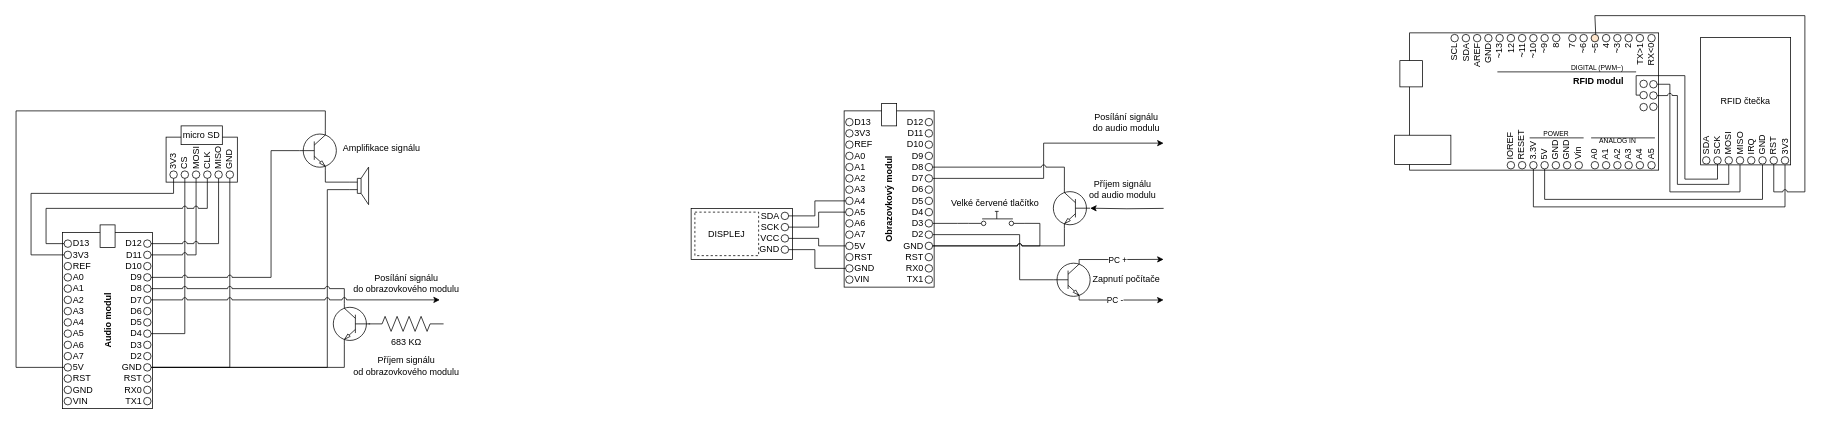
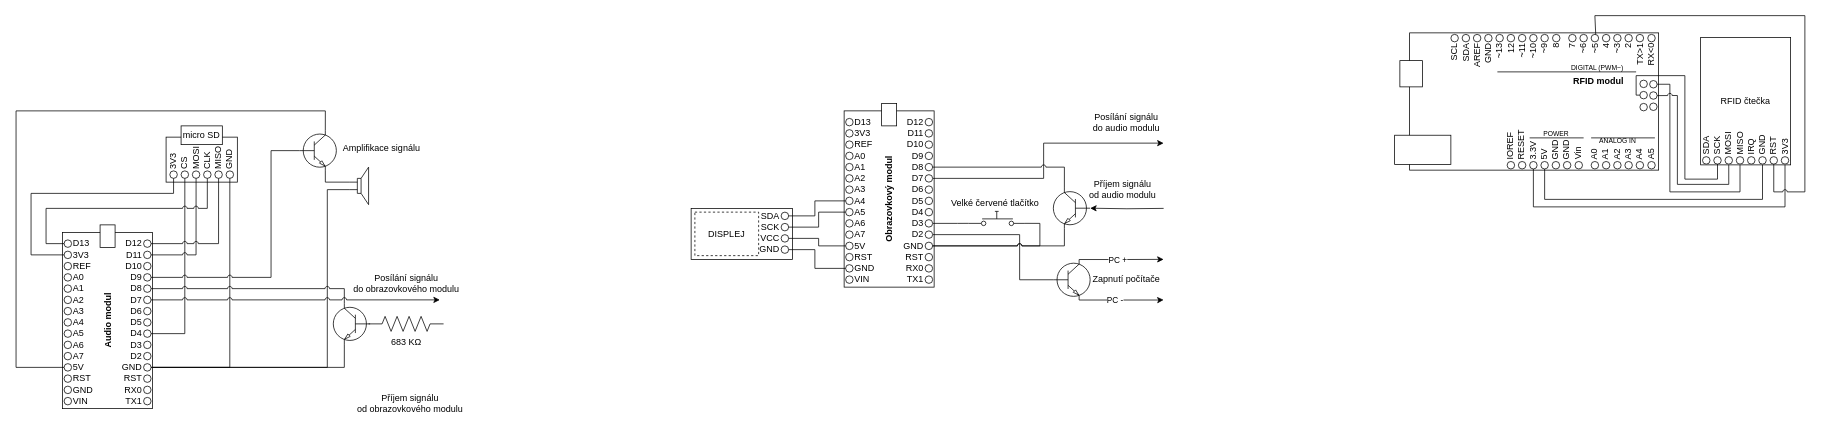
- <mxCell id="134" value="~5" style="ellipse;whiteSpace=wrap;html=1;spacingRight=10;spacingLeft=0;align=right;direction=east;rotation=270;fillColor=#ffe6cc;" vertex="1" parent="1"><mxGeometry x="2121" y="45" width="10" height="10" as="geometry" /></mxCell>
+ <mxCell id="134" value="~5" style="ellipse;whiteSpace=wrap;html=1;spacingRight=10;spacingLeft=0;align=right;direction=east;rotation=270;" vertex="1" parent="1"><mxGeometry x="2121" y="45" width="10" height="10" as="geometry" /></mxCell>
- <mxCell id="91" value="Příjem signálu&lt;br&gt;od obrazovkového modulu" style="text;html=1;align=center;verticalAlign=middle;resizable=0;points=[];autosize=1;" parent="1" vertex="1"><mxGeometry x="463.44" y="465" width="155" height="44" as="geometry" /></mxCell>
+ <mxCell id="91" value="Příjem signálu&lt;br&gt;od obrazovkového modulu" style="text;html=1;align=center;verticalAlign=middle;resizable=0;points=[];autosize=1;" parent="1" vertex="1"><mxGeometry x="468.44" y="515" width="155" height="44" as="geometry" /></mxCell>
